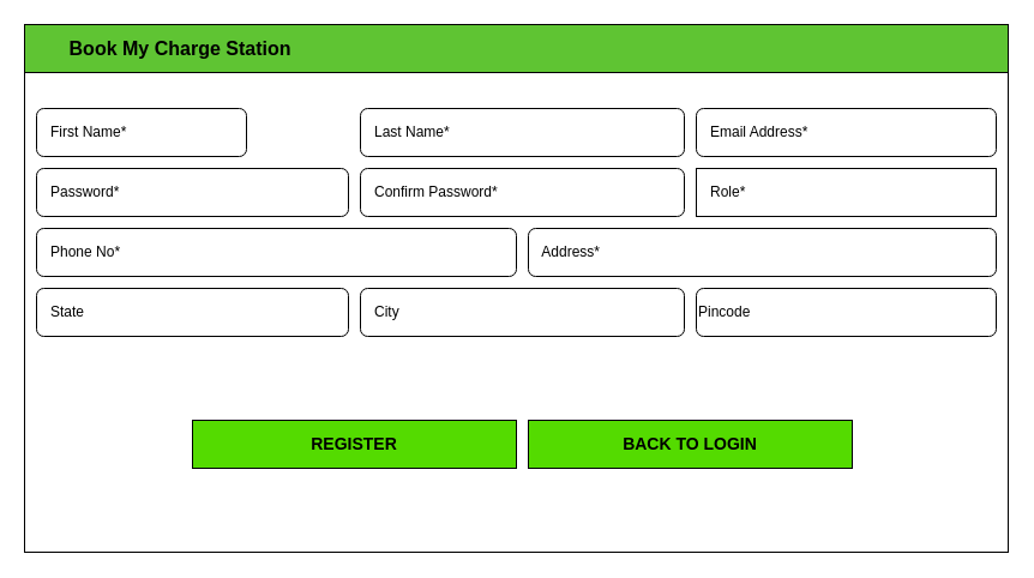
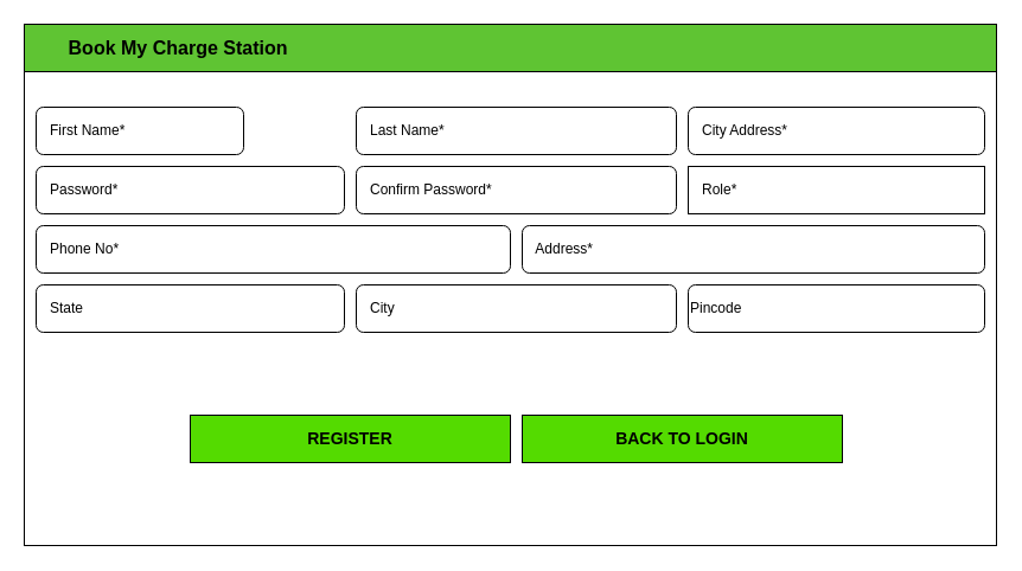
- <mxCell id="7" value="&amp;nbsp;&amp;nbsp; Email Address*" style="rounded=1;whiteSpace=wrap;html=1;strokeColor=default;align=left;verticalAlign=middle;fontFamily=Helvetica;fontSize=12;fontColor=default;fillColor=default;" vertex="1" parent="1"><mxGeometry x="580" y="90" width="250" height="40" as="geometry" /></mxCell>
+ <mxCell id="7" value="&amp;nbsp;&amp;nbsp; City Address*" style="rounded=1;whiteSpace=wrap;html=1;strokeColor=default;align=left;verticalAlign=middle;fontFamily=Helvetica;fontSize=12;fontColor=default;fillColor=default;" vertex="1" parent="1"><mxGeometry x="580" y="90" width="250" height="40" as="geometry" /></mxCell>
